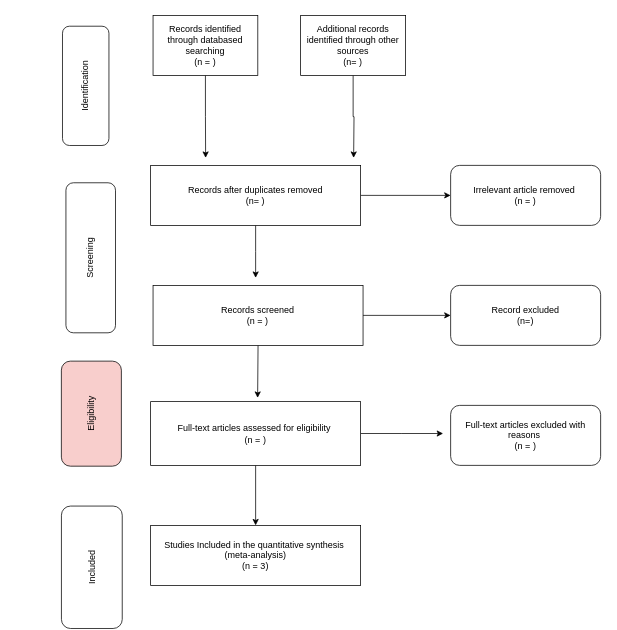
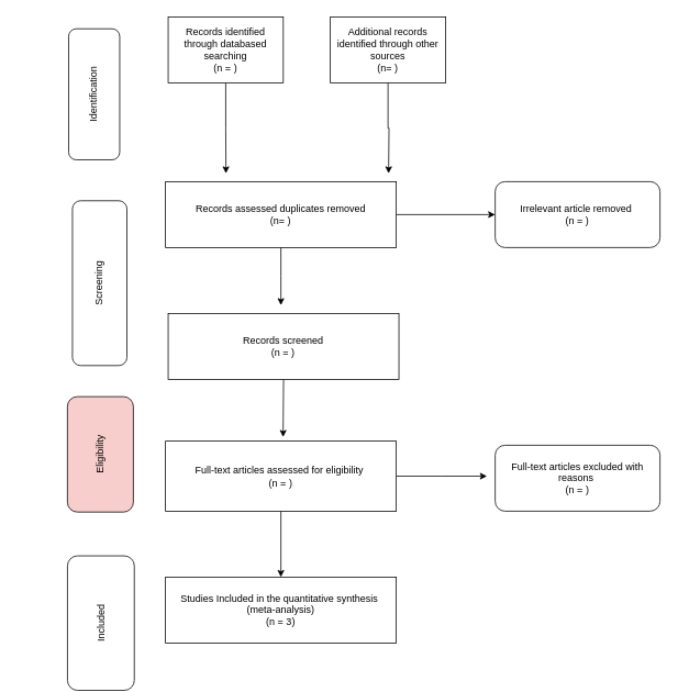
- <mxCell id="10" value="Records after duplicates removed&lt;br&gt;(n= )" style="rounded=0;whiteSpace=wrap;html=1;" vertex="1" parent="1"><mxGeometry x="200" y="220" width="280" height="80" as="geometry" /></mxCell>
+ <mxCell id="10" value="Records assessed duplicates removed&lt;br&gt;(n= )" style="rounded=0;whiteSpace=wrap;html=1;" vertex="1" parent="1"><mxGeometry x="200" y="220" width="280" height="80" as="geometry" /></mxCell>
- <mxCell id="11" style="edgeStyle=orthogonalEdgeStyle;rounded=0;orthogonalLoop=1;jettySize=auto;html=1;exitX=1;exitY=0.5;exitDx=0;exitDy=0;entryX=0;entryY=0.5;entryDx=0;entryDy=0;" edge="1" parent="1" source="13" target="14"><mxGeometry relative="1" as="geometry" /></mxCell>
- <mxCell id="14" value="Record excluded&lt;br&gt;(n=)" style="rounded=1;whiteSpace=wrap;html=1;fontSize=12;glass=0;strokeWidth=1;shadow=0;" vertex="1" parent="1"><mxGeometry x="600" y="380" width="200" height="80" as="geometry" /></mxCell>
